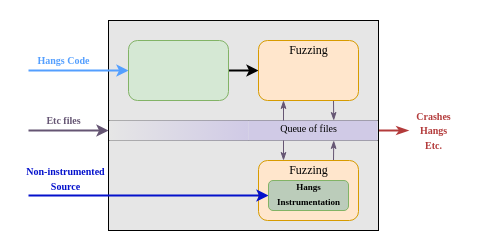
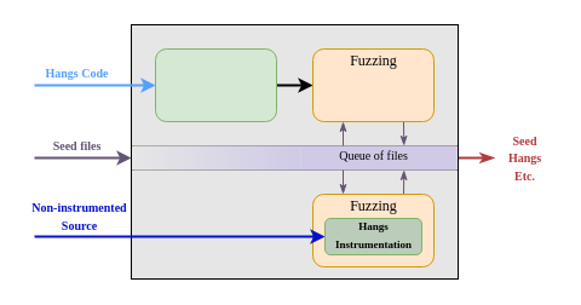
- <mxCell id="19" value="&lt;font style=&quot;font-size: 10px&quot; color=&quot;#655573&quot;&gt;&lt;b&gt;Etc files&lt;/b&gt;&lt;/font&gt;" style="text;html=1;align=center;verticalAlign=middle;resizable=0;points=[];autosize=1;strokeColor=none;fontFamily=Georgia;" vertex="1" parent="1"><mxGeometry x="33" y="110" width="60" height="20" as="geometry" /></mxCell>
+ <mxCell id="19" value="&lt;font style=&quot;font-size: 10px&quot; color=&quot;#655573&quot;&gt;&lt;b&gt;Seed files&lt;/b&gt;&lt;/font&gt;" style="text;html=1;align=center;verticalAlign=middle;resizable=0;points=[];autosize=1;strokeColor=none;fontFamily=Georgia;" vertex="1" parent="1"><mxGeometry x="33" y="110" width="60" height="20" as="geometry" /></mxCell>
- <mxCell id="26" value="&lt;font style=&quot;font-size: 10px&quot; color=&quot;#b33b3b&quot;&gt;&lt;b&gt;Crashes&lt;br&gt;Hangs&lt;br&gt;Etc.&lt;/b&gt;&lt;/font&gt;" style="text;html=1;align=center;verticalAlign=middle;resizable=0;points=[];autosize=1;strokeColor=none;fontFamily=Georgia;" vertex="1" parent="1"><mxGeometry x="408" y="105" width="50" height="50" as="geometry" /></mxCell>
+ <mxCell id="26" value="&lt;font style=&quot;font-size: 10px&quot; color=&quot;#b33b3b&quot;&gt;&lt;b&gt;Seed&lt;br&gt;Hangs&lt;br&gt;Etc.&lt;/b&gt;&lt;/font&gt;" style="text;html=1;align=center;verticalAlign=middle;resizable=0;points=[];autosize=1;strokeColor=none;fontFamily=Georgia;" vertex="1" parent="1"><mxGeometry x="408" y="105" width="50" height="50" as="geometry" /></mxCell>
